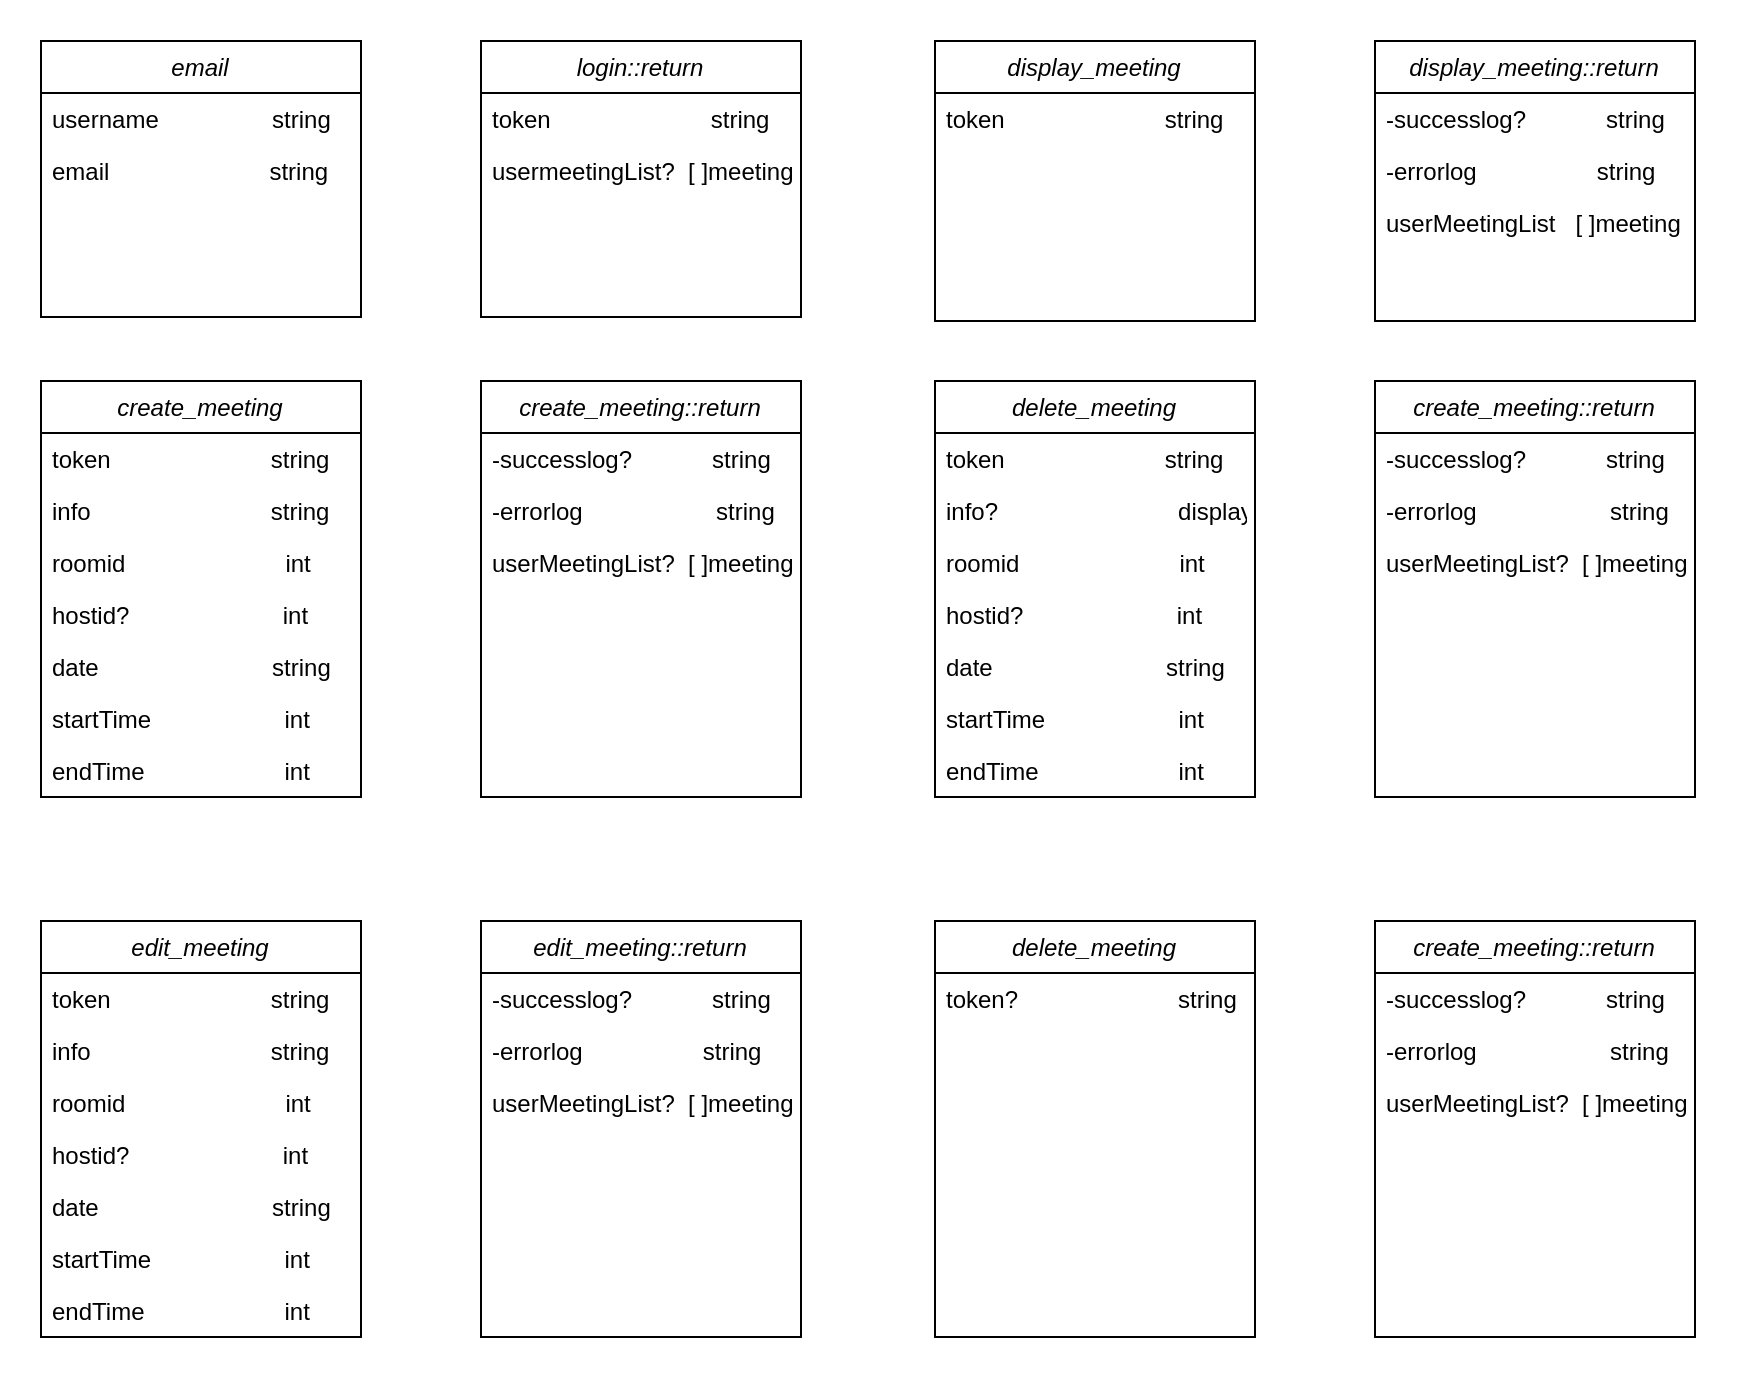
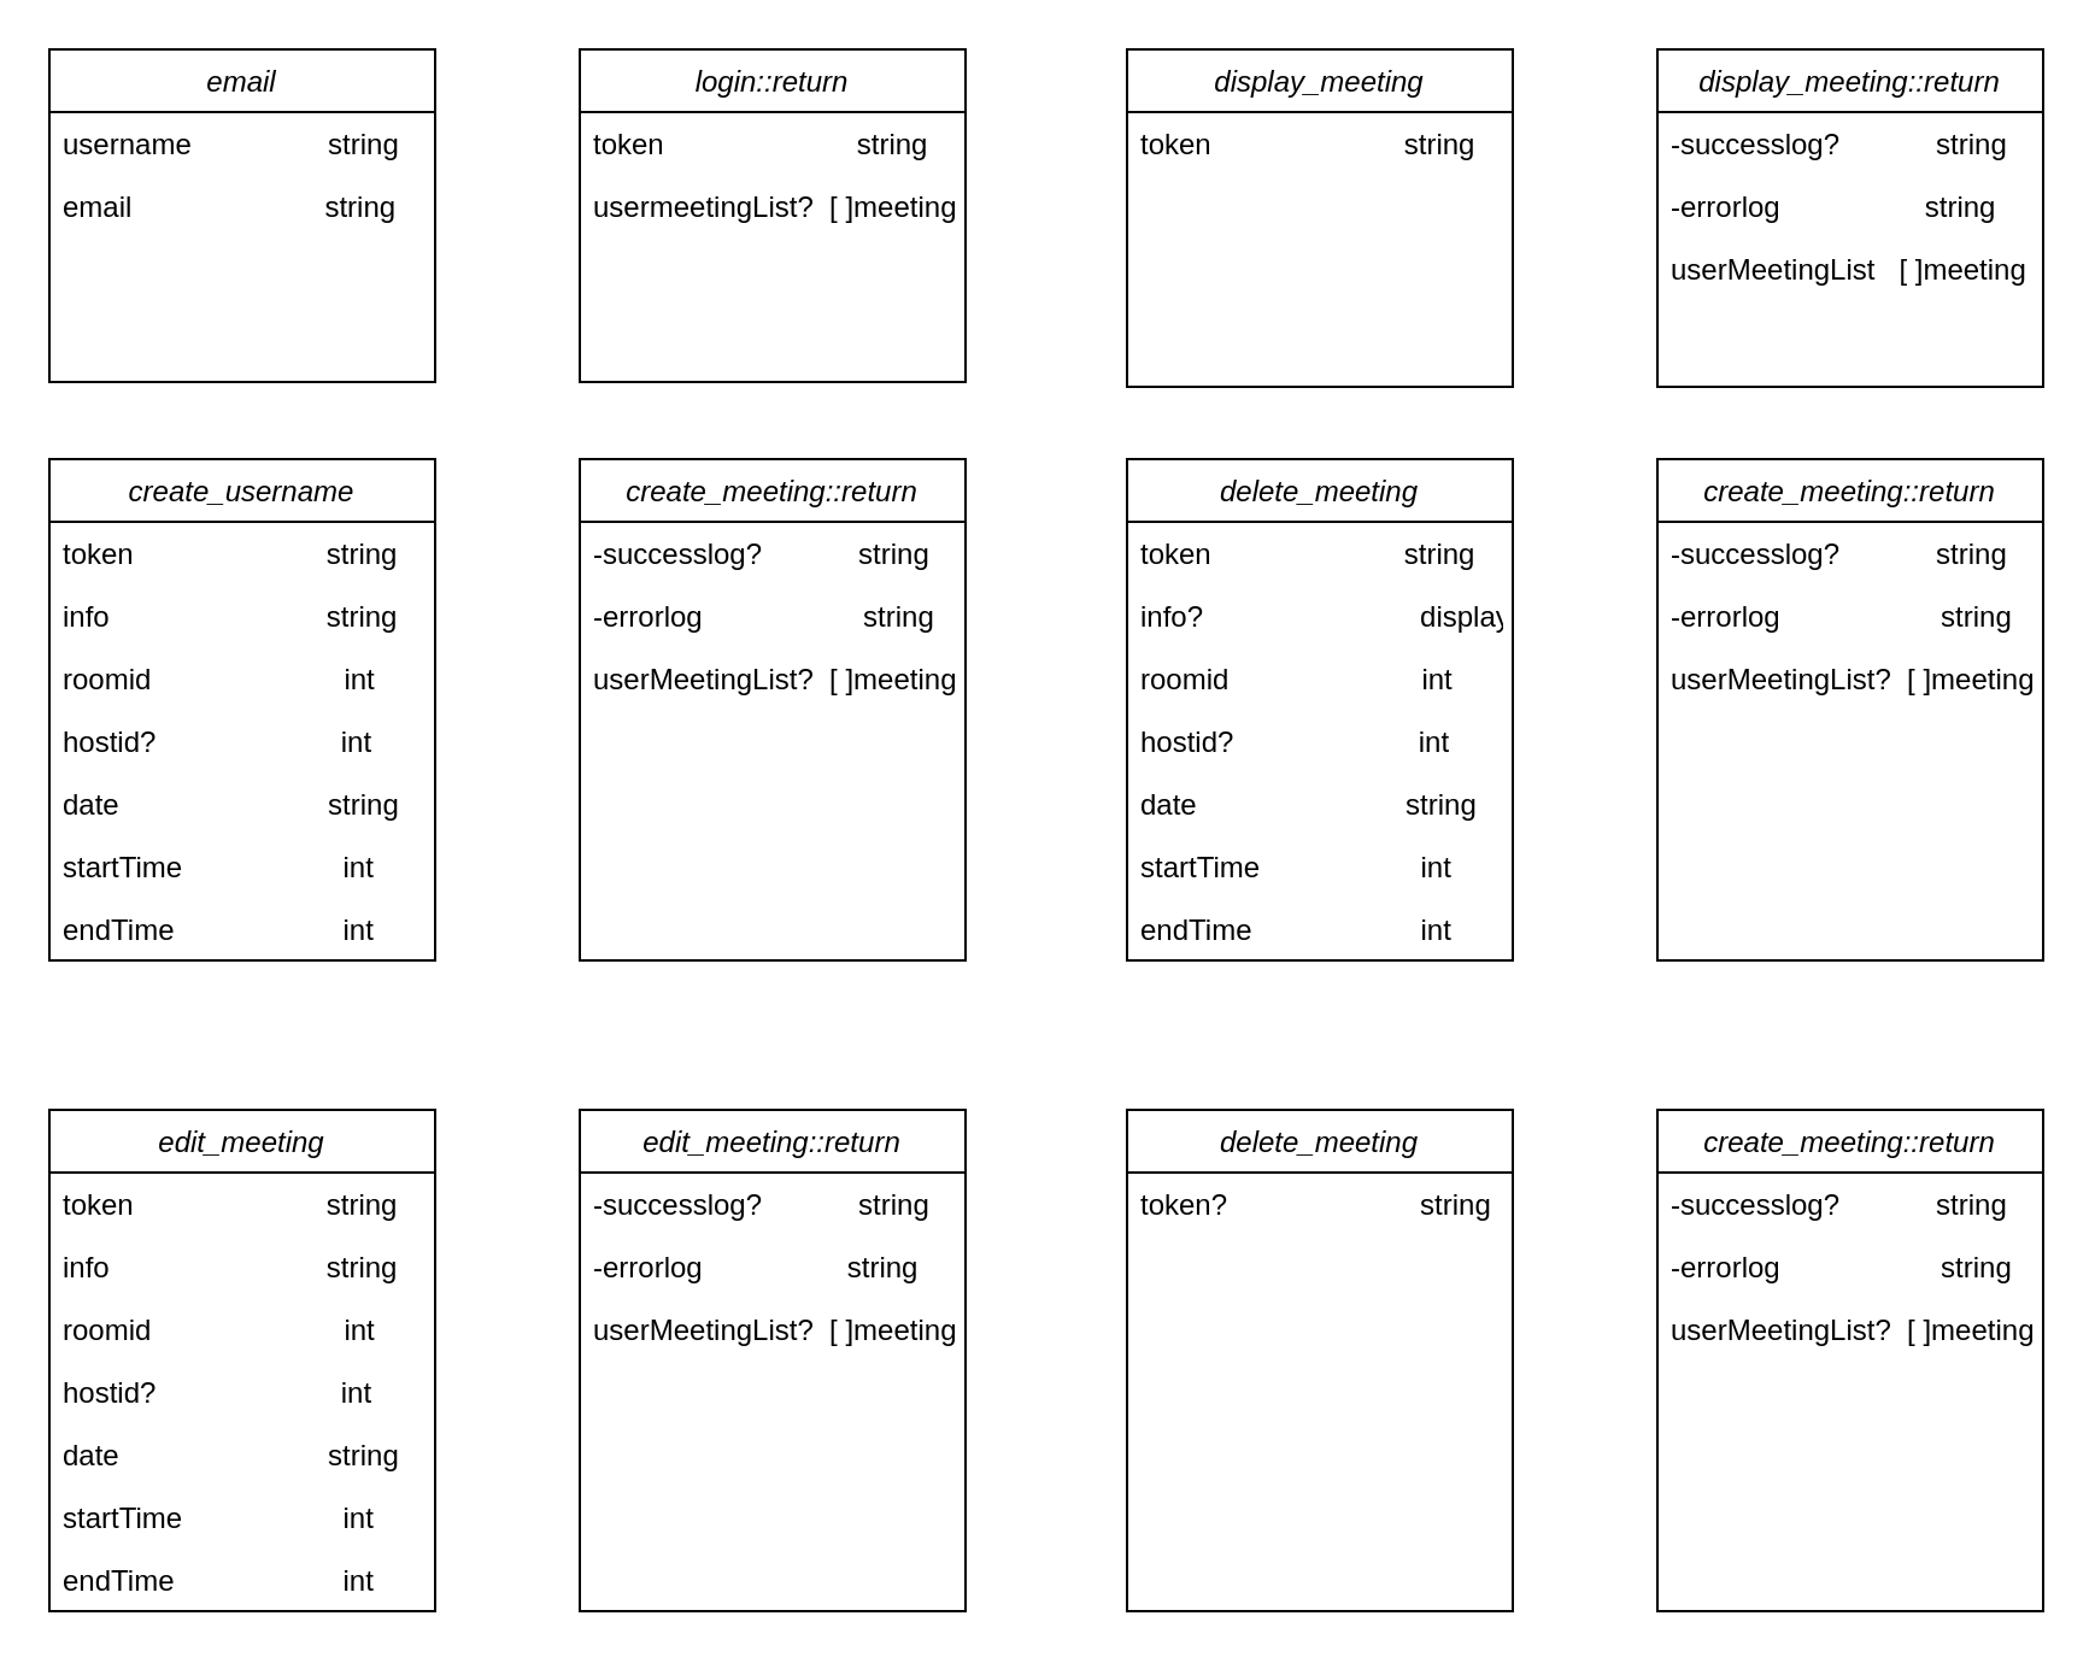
- <mxCell id="8" value="create_meeting" style="swimlane;fontStyle=2;align=center;verticalAlign=top;childLayout=stackLayout;horizontal=1;startSize=26;horizontalStack=0;resizeParent=1;resizeLast=0;collapsible=1;marginBottom=0;rounded=0;shadow=0;strokeWidth=1;" vertex="1" parent="1"><mxGeometry y="190" width="160" height="208" as="geometry" x="20"><mxRectangle x="230" y="140" width="160" height="26" as="alternateBounds" /></mxGeometry></mxCell>
+ <mxCell id="8" value="create_username" style="swimlane;fontStyle=2;align=center;verticalAlign=top;childLayout=stackLayout;horizontal=1;startSize=26;horizontalStack=0;resizeParent=1;resizeLast=0;collapsible=1;marginBottom=0;rounded=0;shadow=0;strokeWidth=1;" vertex="1" parent="1"><mxGeometry y="190" width="160" height="208" as="geometry" x="20"><mxRectangle x="230" y="140" width="160" height="26" as="alternateBounds" /></mxGeometry></mxCell>
